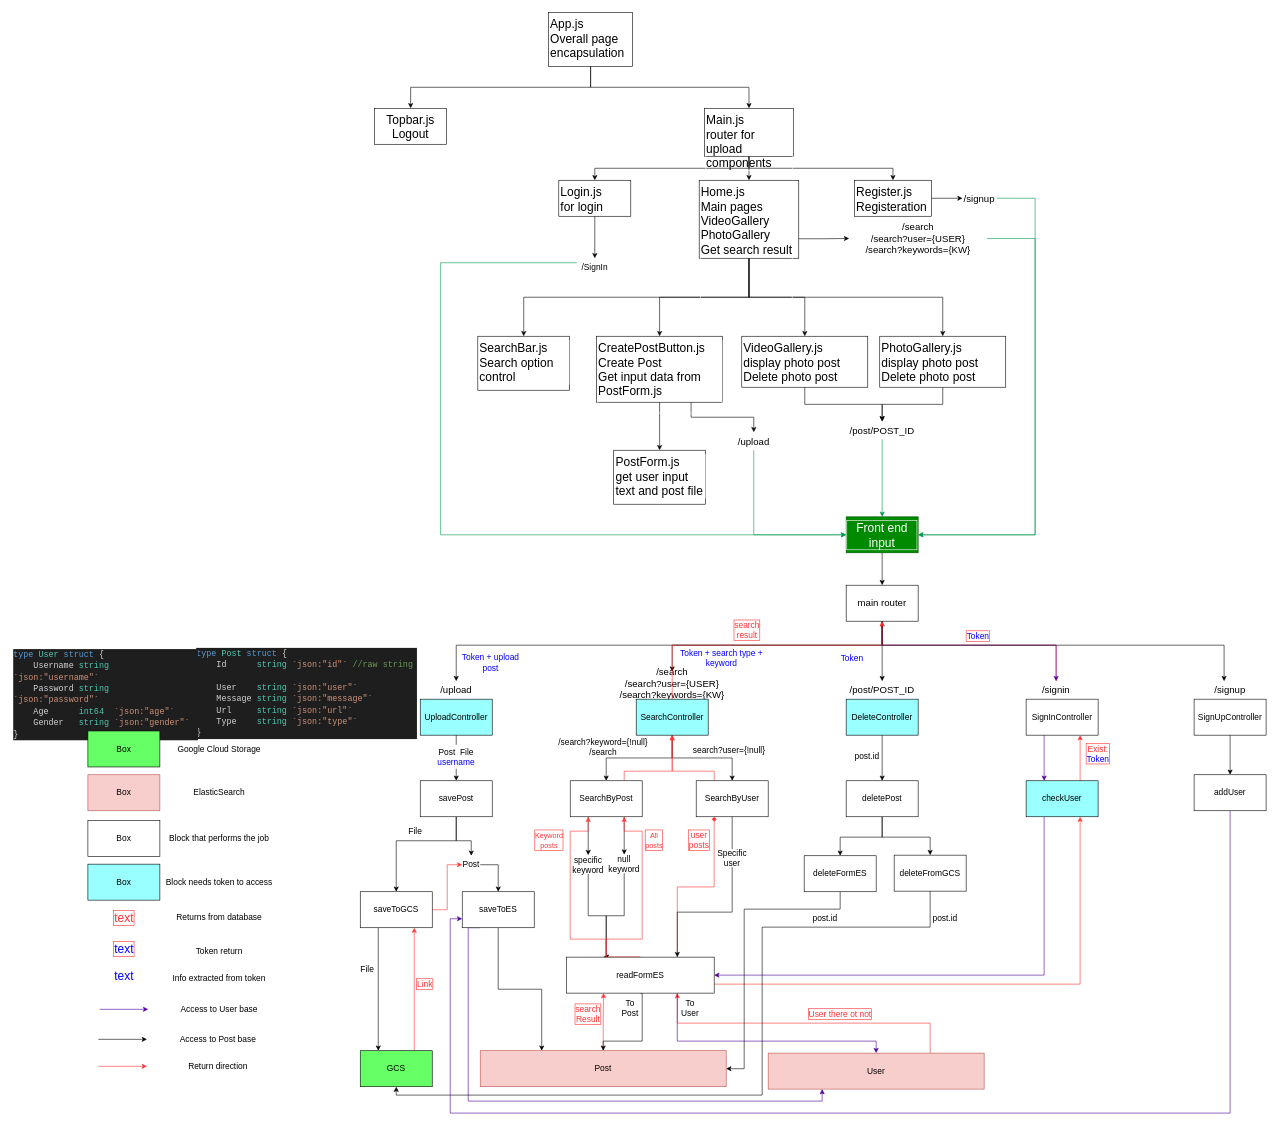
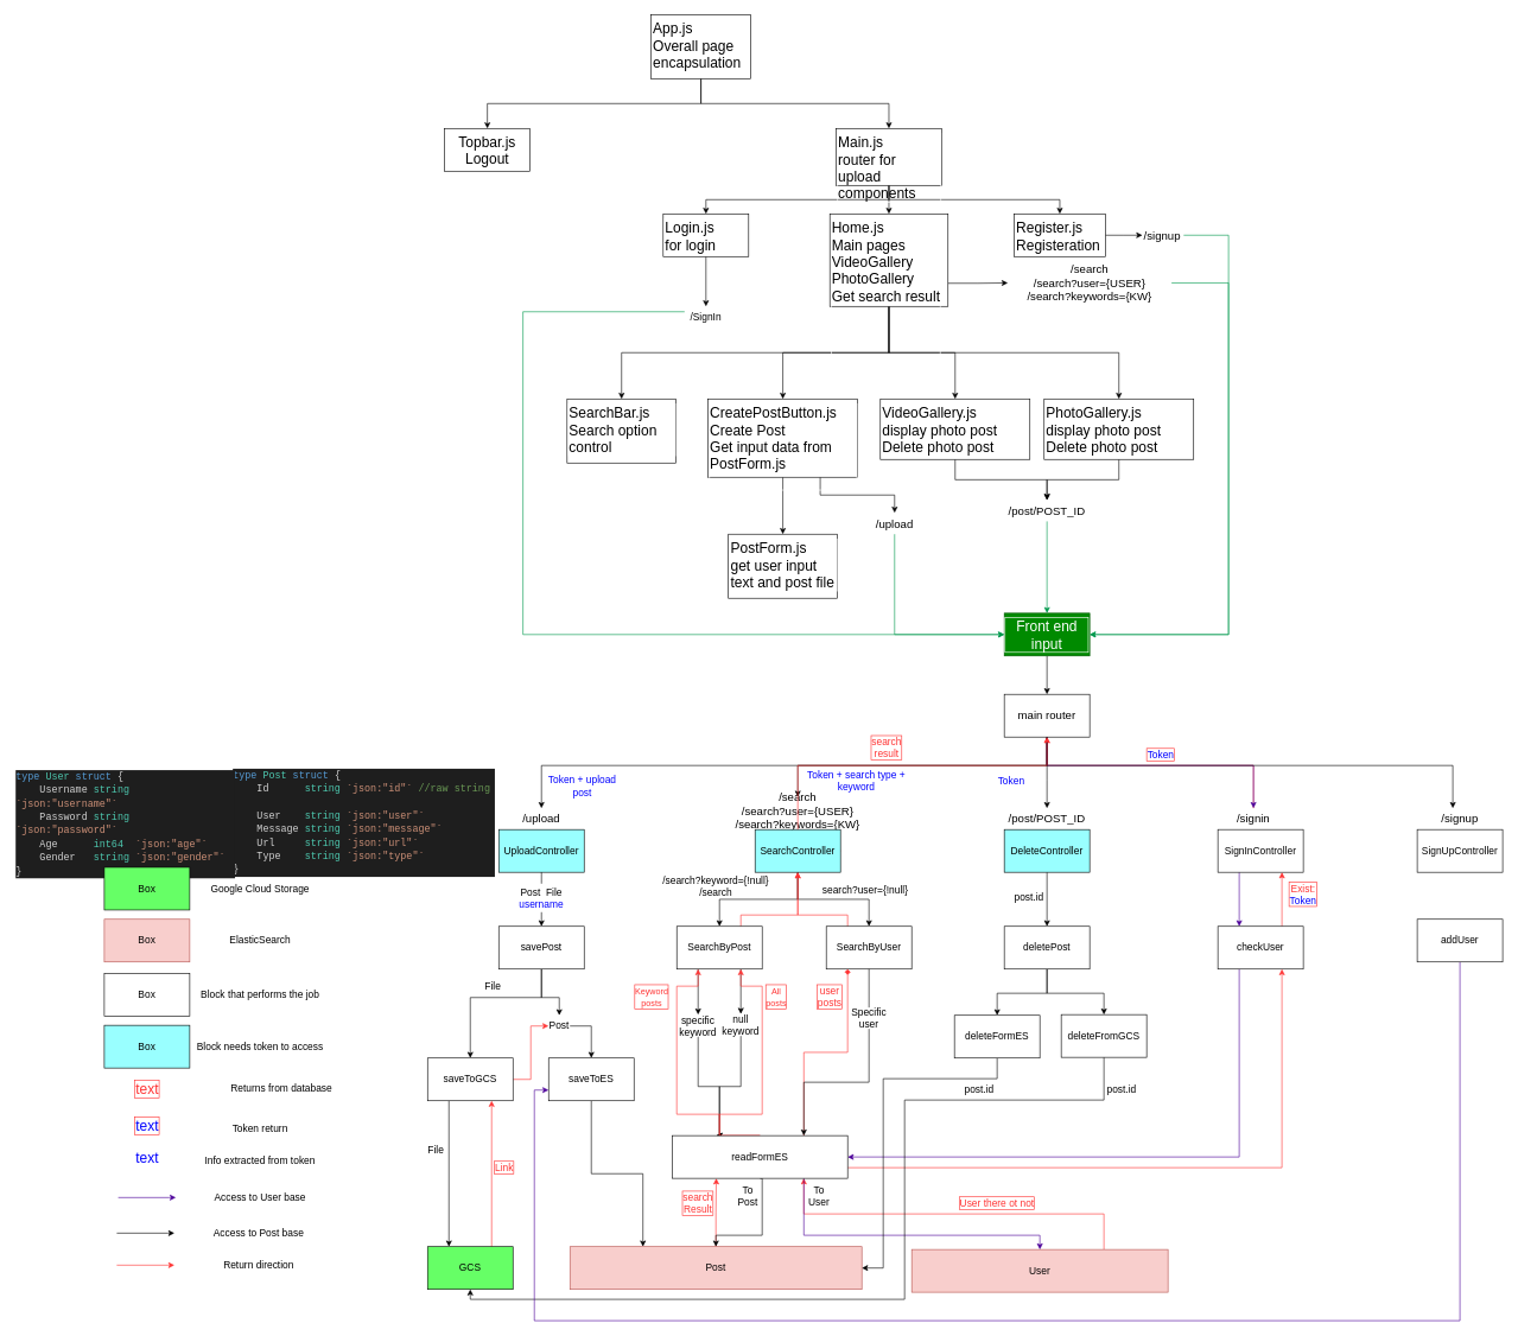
- <mxCell id="96" style="edgeStyle=orthogonalEdgeStyle;rounded=0;orthogonalLoop=1;jettySize=auto;html=1;exitX=0.5;exitY=1;exitDx=0;exitDy=0;entryX=0.5;entryY=0;entryDx=0;entryDy=0;labelBackgroundColor=none;labelBorderColor=#FF0080;fontSize=14;fontColor=#0000FF;strokeColor=#000000;" parent="1" source="97" target="99" edge="1"><mxGeometry relative="1" as="geometry" /></mxCell>
- <mxCell id="32" value="checkUser" style="rounded=0;whiteSpace=wrap;html=1;fontSize=14;fillColor=#99ffff;" parent="1" vertex="1"><mxGeometry x="1710" y="1301" width="120" height="60" as="geometry" /></mxCell>
+ <mxCell id="32" value="checkUser" style="rounded=0;whiteSpace=wrap;html=1;fontSize=14;" parent="1" vertex="1"><mxGeometry x="1710" y="1301" width="120" height="60" as="geometry" /></mxCell>
- <mxCell id="103" value="Returns from database" style="text;html=1;strokeColor=none;fillColor=none;align=center;verticalAlign=middle;whiteSpace=wrap;rounded=0;labelBackgroundColor=none;labelBorderColor=none;fontSize=14;fontColor=#000000;" parent="1" vertex="1"><mxGeometry x="262" y="1514" width="206" height="30" as="geometry" /></mxCell>
+ <mxCell id="103" value="Returns from database" style="text;html=1;strokeColor=none;fillColor=none;align=center;verticalAlign=middle;whiteSpace=wrap;rounded=0;labelBackgroundColor=none;labelBorderColor=none;fontSize=14;fontColor=#000000;" parent="1" vertex="1"><mxGeometry x="292" y="1514" width="206" height="30" as="geometry" /></mxCell>
- <mxCell id="46" style="edgeStyle=orthogonalEdgeStyle;rounded=0;orthogonalLoop=1;jettySize=auto;html=1;exitX=0.25;exitY=1;exitDx=0;exitDy=0;entryX=0.25;entryY=1;entryDx=0;entryDy=0;labelBackgroundColor=none;labelBorderColor=#FF0080;fontSize=14;fontColor=#0000FF;strokeColor=#4C0099;" parent="1" source="47" target="39" edge="1"><mxGeometry relative="1" as="geometry"><Array as="points"><mxPoint x="780" y="1546" /><mxPoint x="780" y="1835" /><mxPoint x="1370" y="1835" /></Array></mxGeometry></mxCell>
